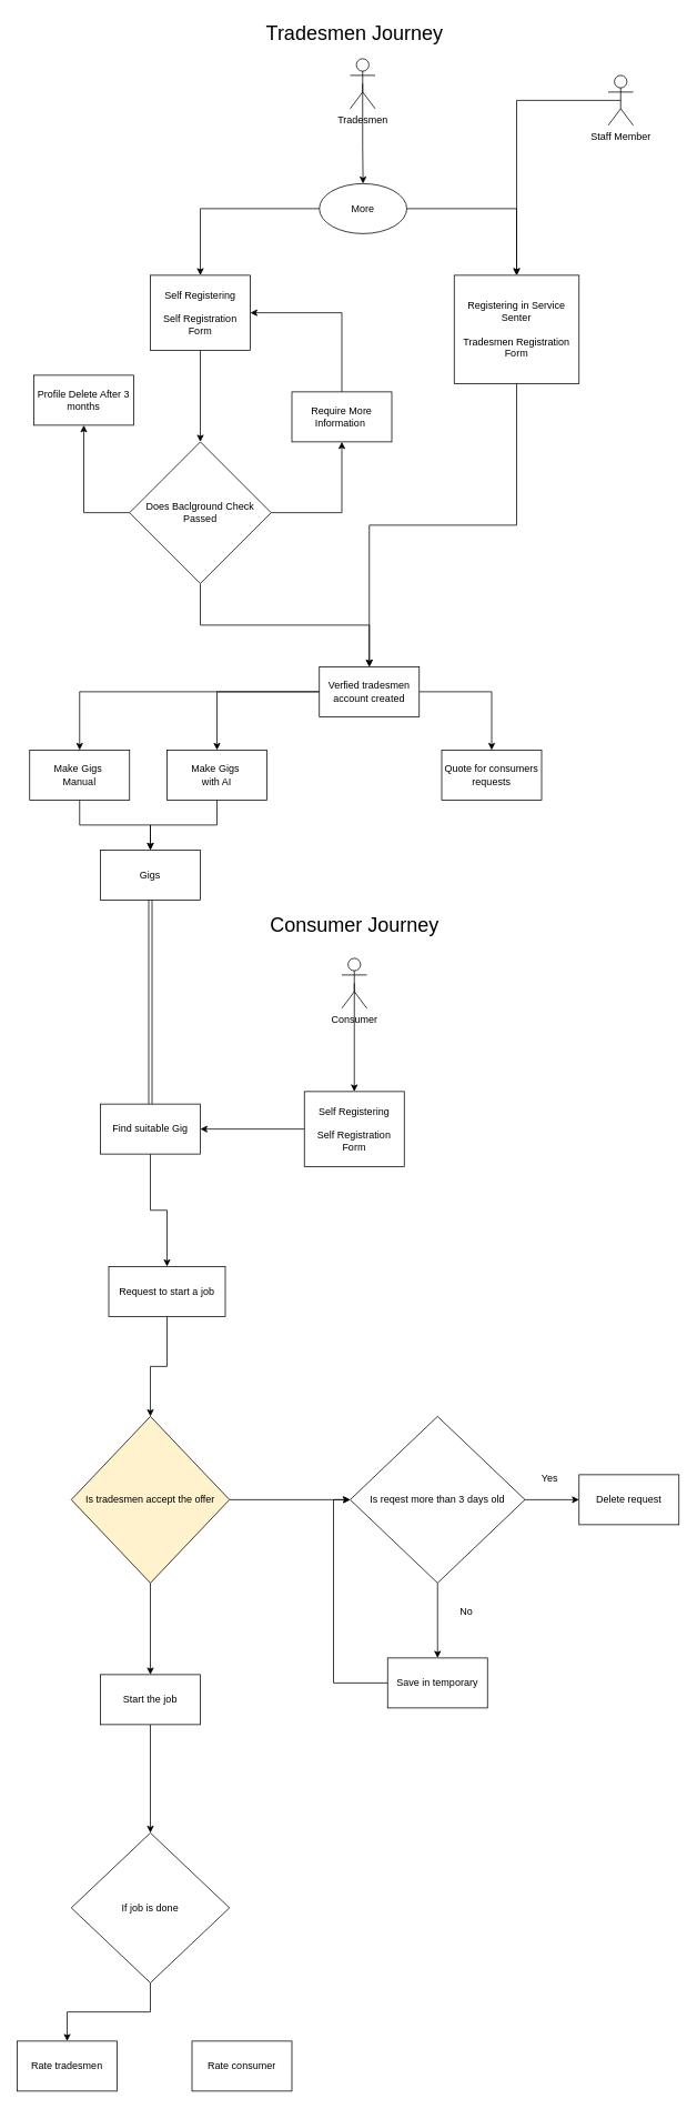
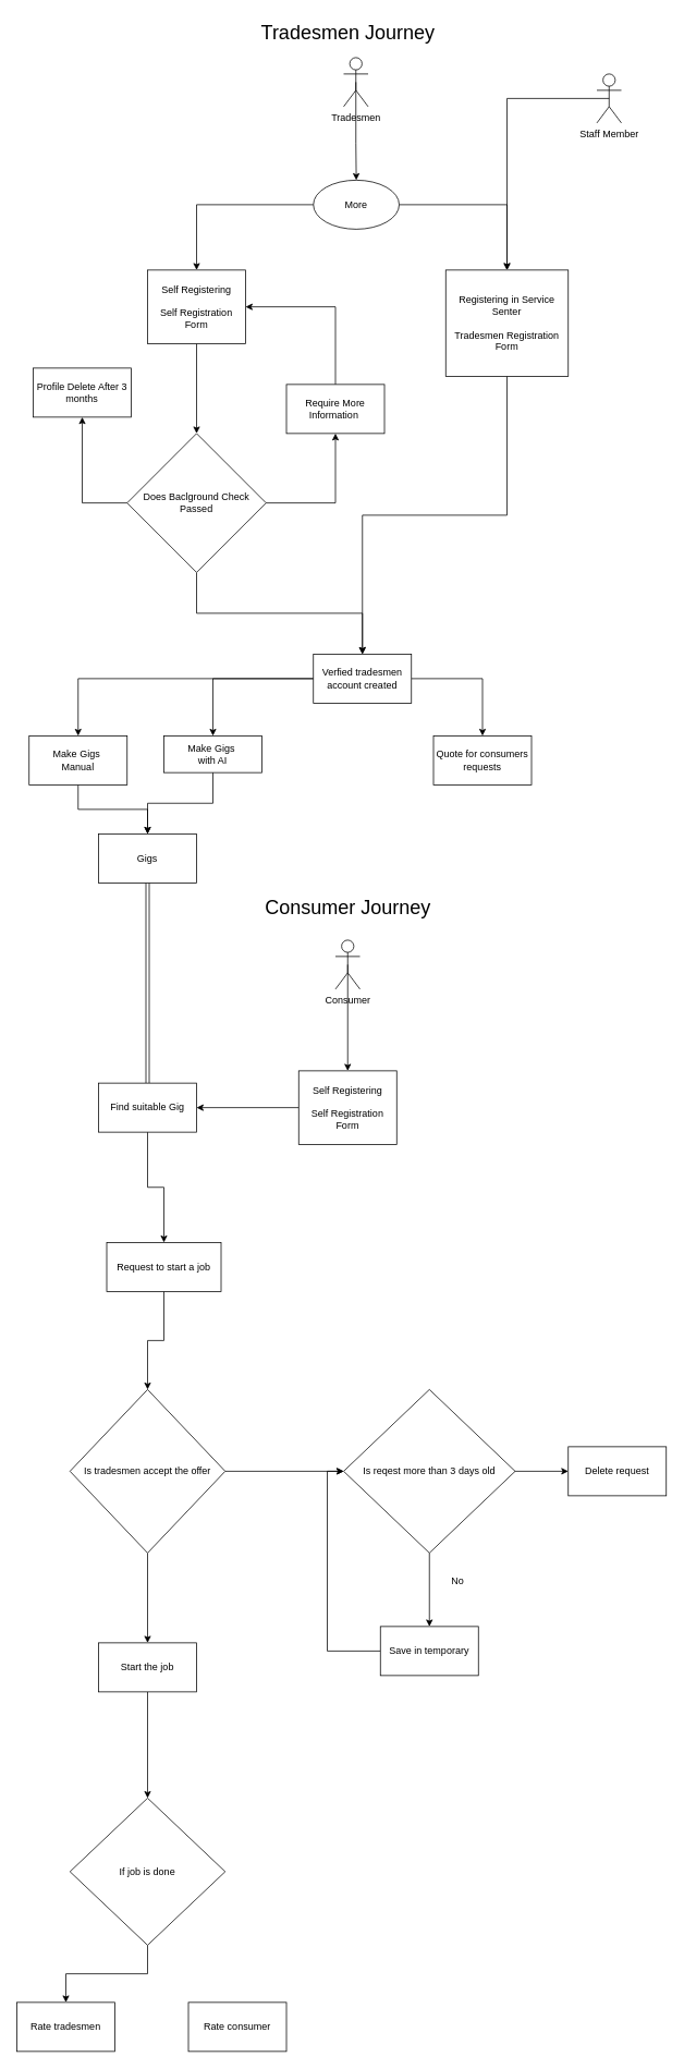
- <mxCell id="27" value="Make Gigs&amp;nbsp;&lt;div&gt;with AI&lt;/div&gt;" style="rounded=0;whiteSpace=wrap;html=1;" vertex="1" parent="1"><mxGeometry x="200" y="900" width="120" height="60" as="geometry" /></mxCell>
+ <mxCell id="27" value="Make Gigs&amp;nbsp;&lt;div&gt;with AI&lt;/div&gt;" style="rounded=0;whiteSpace=wrap;html=1;" vertex="1" parent="1"><mxGeometry x="200" y="900" width="120" height="45" as="geometry" /></mxCell>
- <mxCell id="53" value="Yes" style="text;html=1;align=center;verticalAlign=middle;whiteSpace=wrap;rounded=0;" vertex="1" parent="1"><mxGeometry x="630" y="1760" width="60" height="30" as="geometry" /></mxCell>
- <mxCell id="41" value="Is tradesmen accept the offer" style="rhombus;whiteSpace=wrap;html=1;fillColor=#fff2cc;" vertex="1" parent="1"><mxGeometry x="85" y="1700" width="190" height="200" as="geometry" /></mxCell>
+ <mxCell id="41" value="Is tradesmen accept the offer" style="rhombus;whiteSpace=wrap;html=1;" vertex="1" parent="1"><mxGeometry x="85" y="1700" width="190" height="200" as="geometry" /></mxCell>
